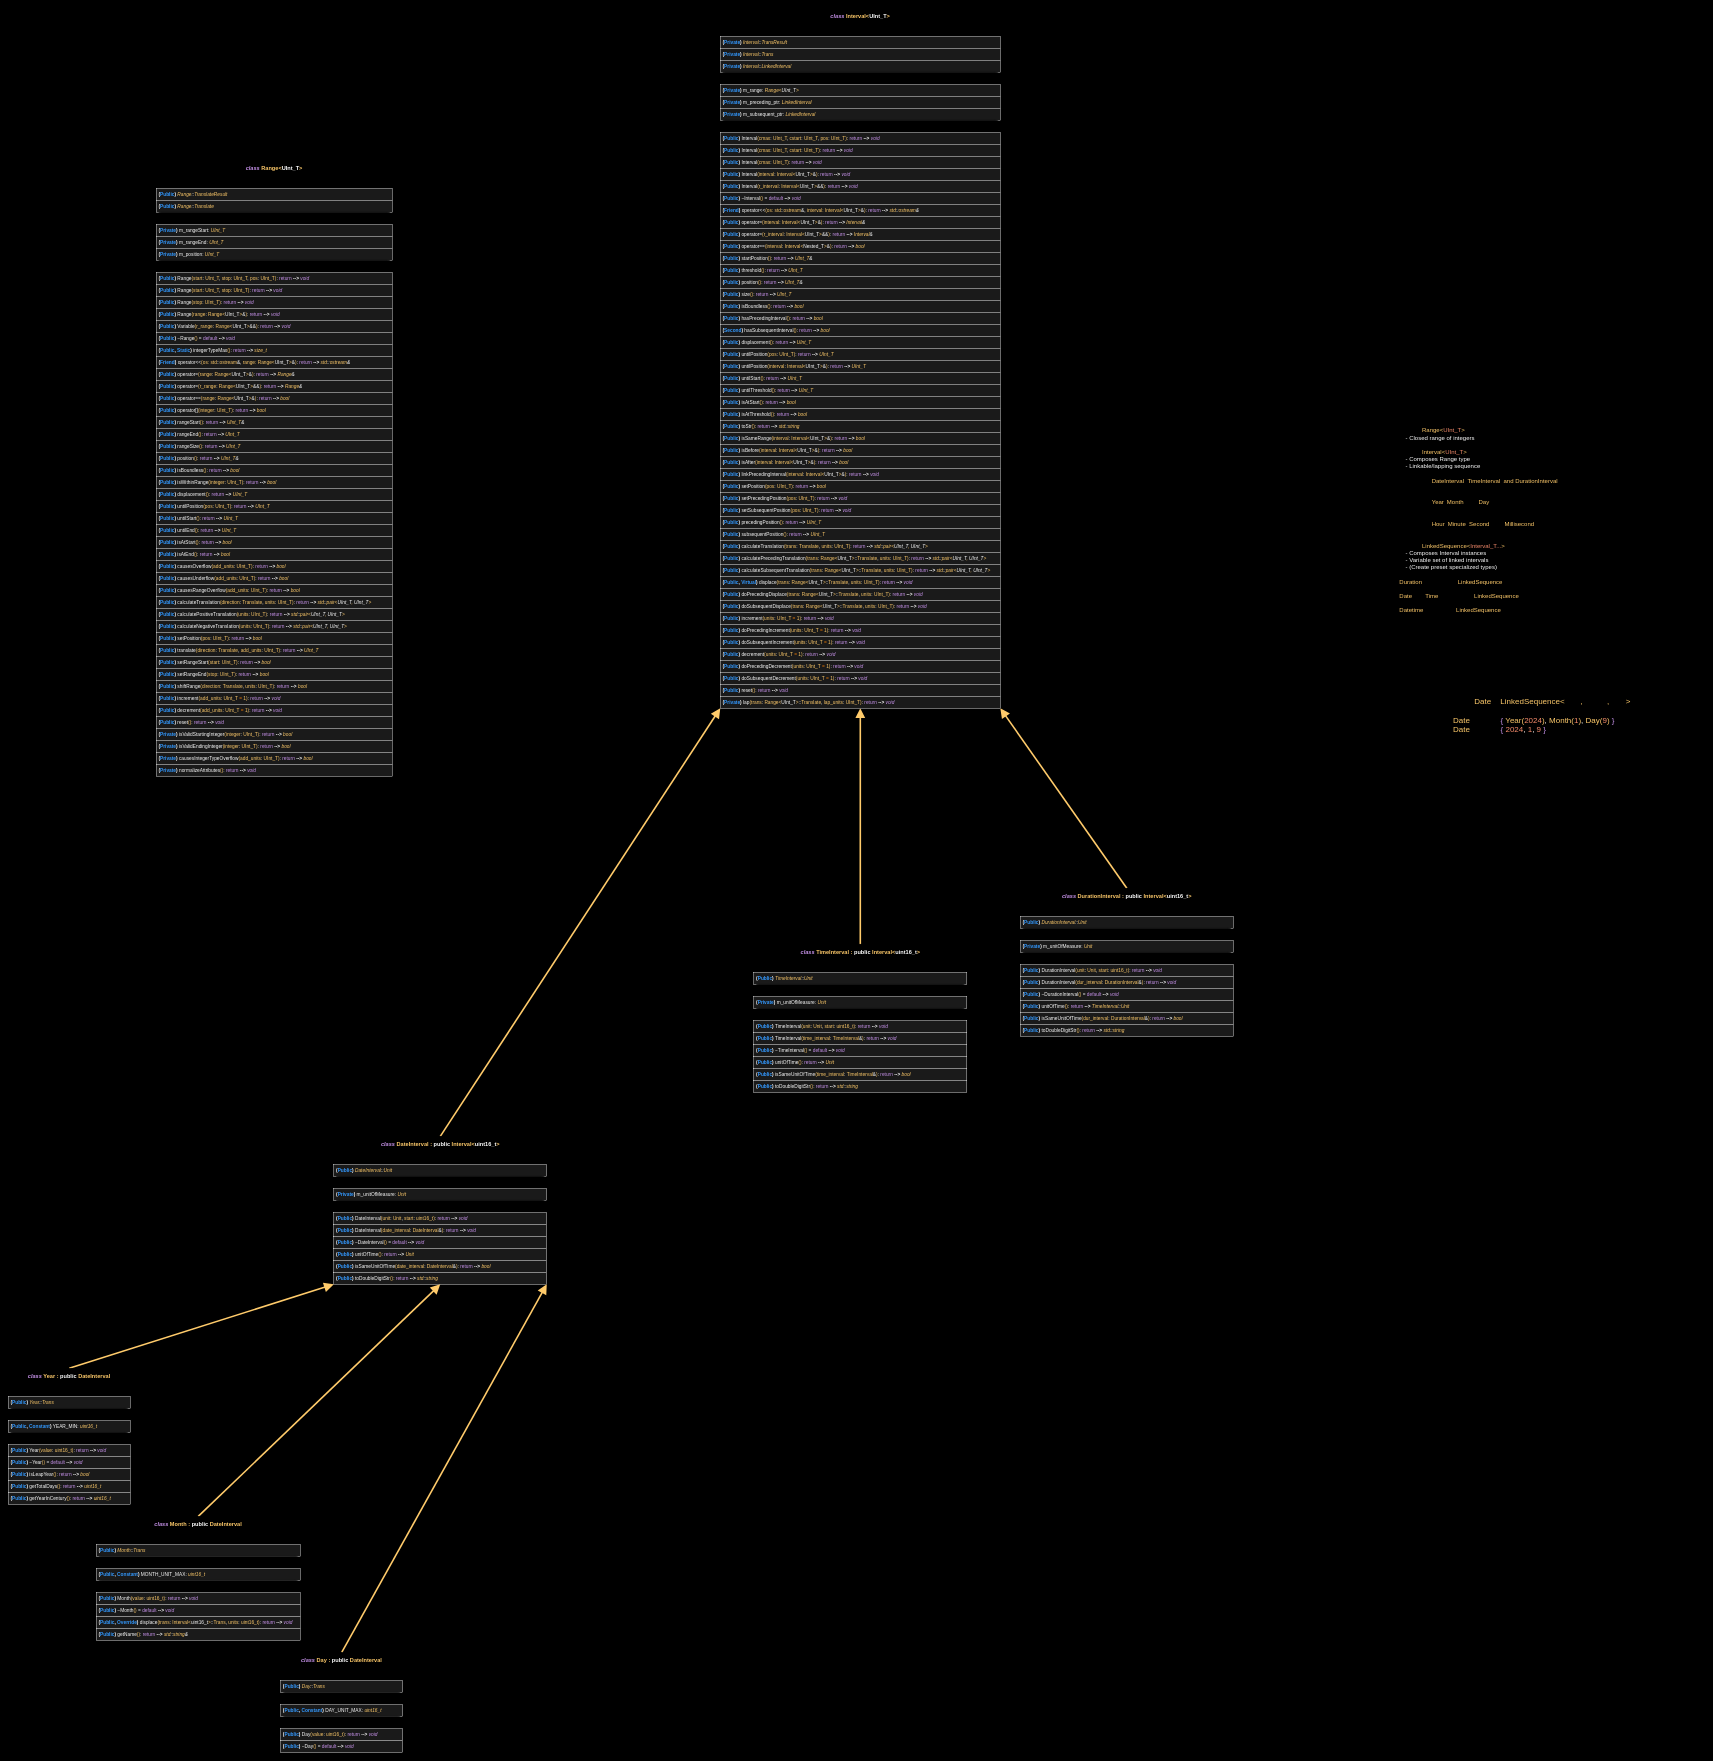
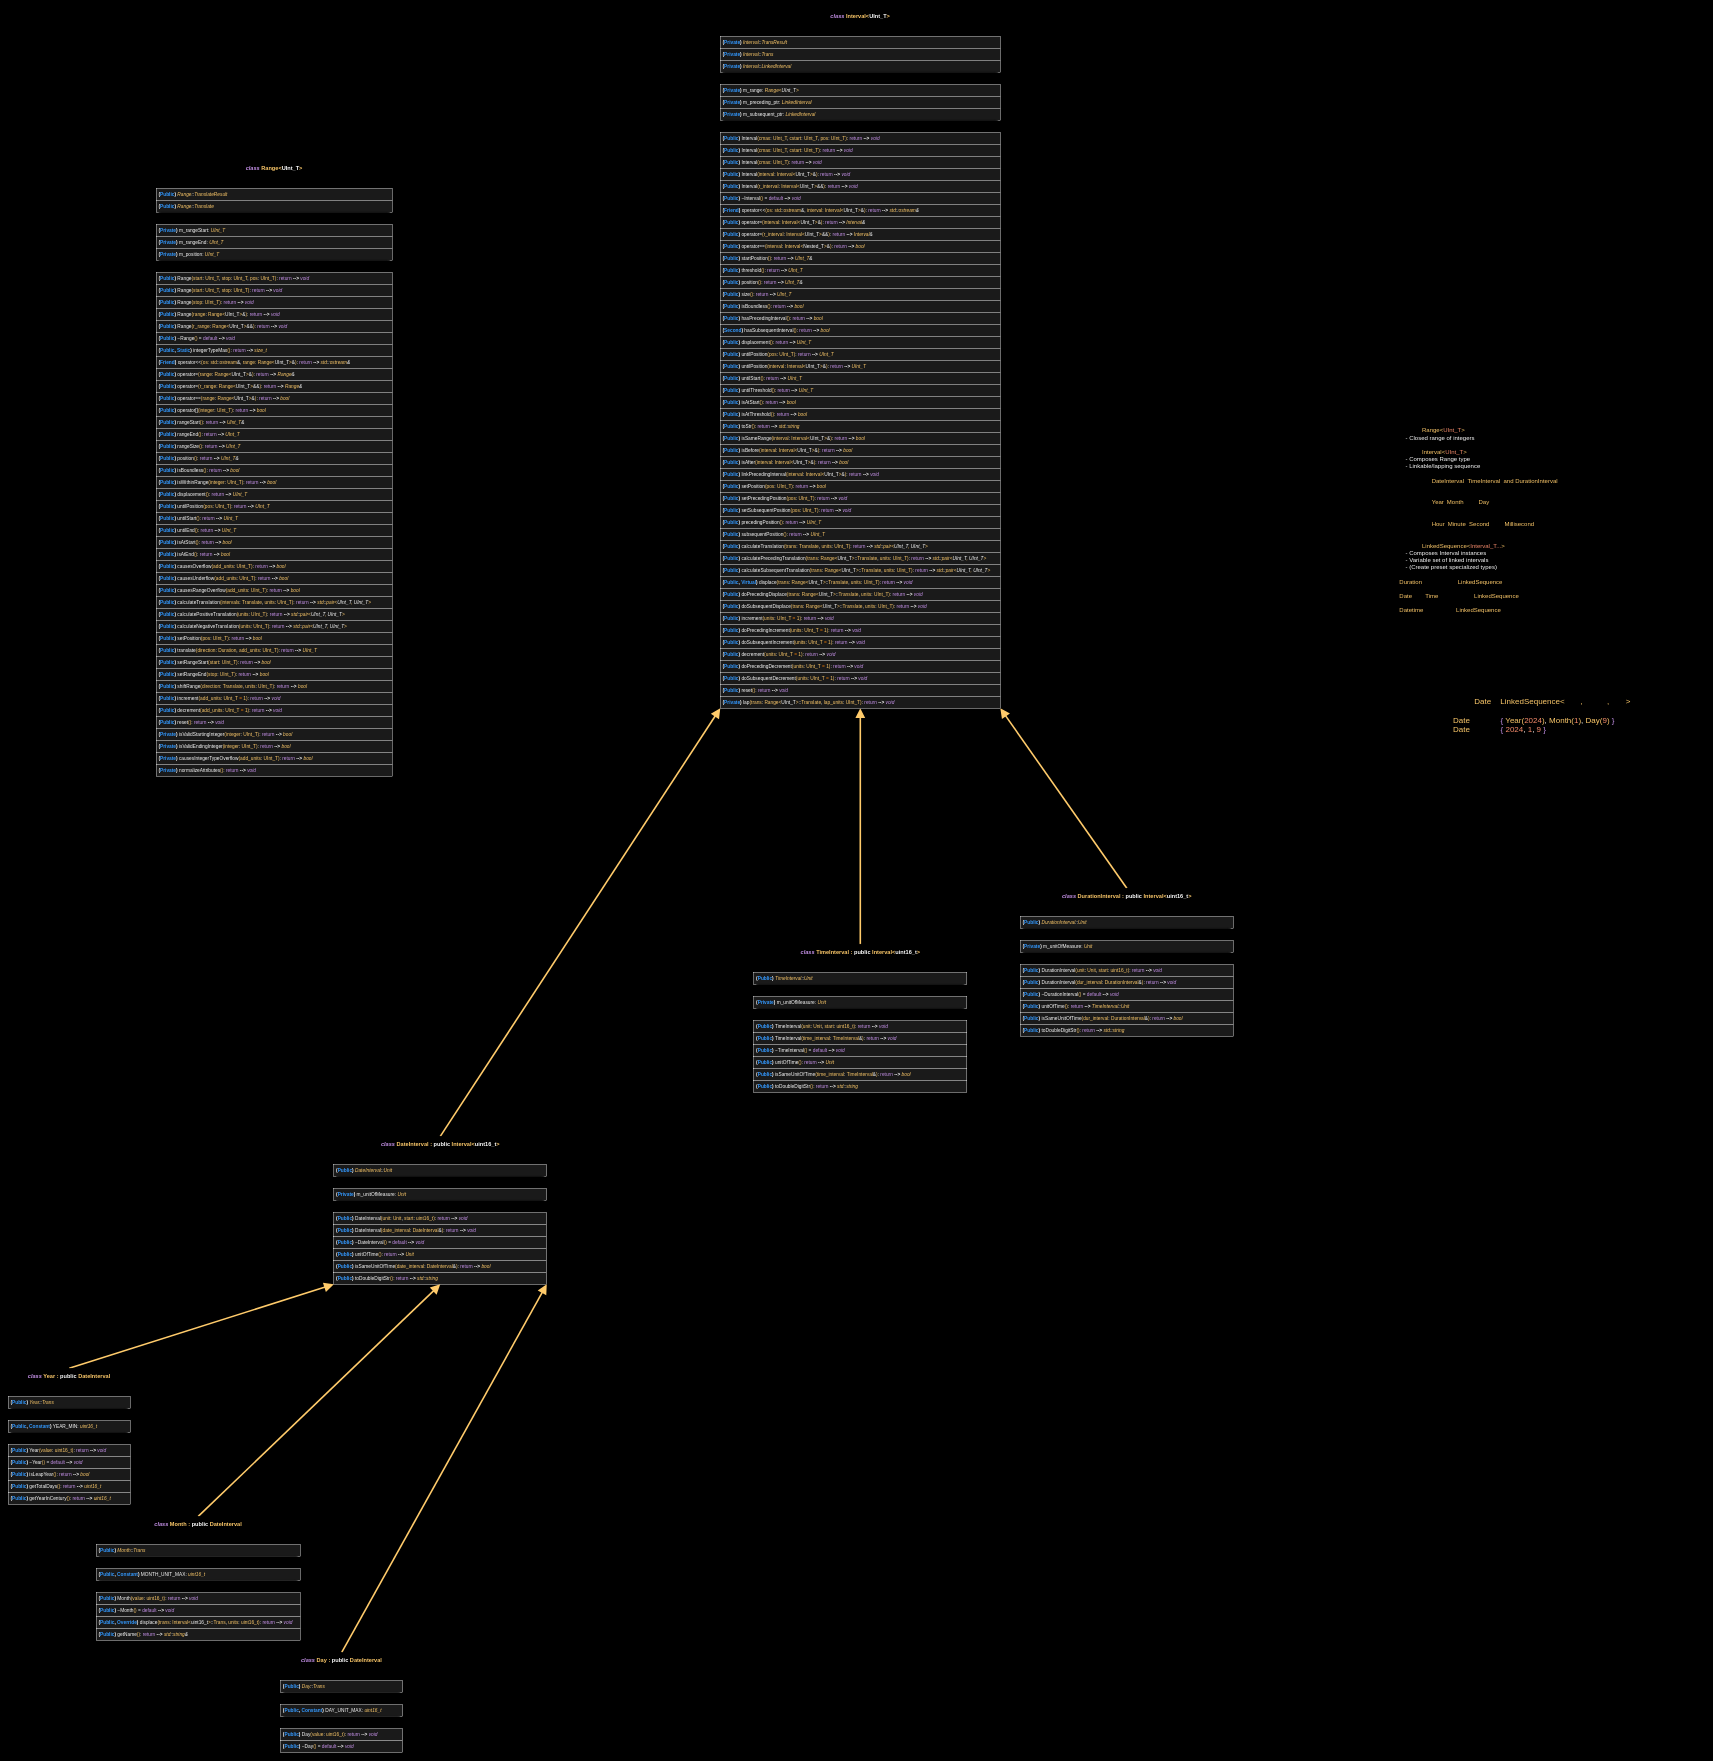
- <mxCell id="15" value="&lt;b&gt;&lt;font color=&quot;#ffffff&quot;&gt;(&lt;/font&gt;&lt;/b&gt;&lt;font color=&quot;#3399ff&quot;&gt;&lt;b&gt;Public&lt;/b&gt;&lt;/font&gt;&lt;b&gt;&lt;font color=&quot;#ffffff&quot;&gt;)&lt;/font&gt;&lt;/b&gt; &lt;font color=&quot;#ffffff&quot;&gt;Variable&lt;/font&gt;&lt;font color=&quot;#ffcb6b&quot;&gt;(r_range&lt;/font&gt;&lt;font color=&quot;#ffffff&quot;&gt;:&lt;/font&gt;&lt;font color=&quot;#ffcb6b&quot;&gt; Range&amp;lt;&lt;/font&gt;&lt;span style=&quot;color: rgb(255, 255, 255);&quot;&gt;UInt_T&lt;/span&gt;&lt;font color=&quot;#ffcb6b&quot;&gt;&amp;gt;&lt;/font&gt;&lt;font color=&quot;#ffffff&quot;&gt;&amp;amp;&amp;amp;&lt;/font&gt;&lt;font color=&quot;#ffcb6b&quot;&gt;)&lt;/font&gt;&lt;font color=&quot;#ffffff&quot;&gt;:&lt;/font&gt; &lt;font color=&quot;#c792ea&quot;&gt;return&lt;/font&gt; &lt;b&gt;&lt;font color=&quot;#ffffff&quot;&gt;--&amp;gt;&lt;/font&gt;&lt;/b&gt;&amp;nbsp;&lt;i style=&quot;&quot;&gt;&lt;font color=&quot;#c792ea&quot;&gt;void&lt;/font&gt;&lt;font color=&quot;#ffcb6b&quot;&gt;&amp;nbsp;&lt;/font&gt;&lt;/i&gt;" style="text;strokeColor=#FFFFFF;fillColor=#1A1A1A;align=left;verticalAlign=middle;spacingLeft=4;spacingRight=4;overflow=hidden;points=[[0,0.5],[1,0.5]];portConstraint=eastwest;rotatable=0;whiteSpace=wrap;html=1;fontColor=#333333;" parent="10" vertex="1"><mxGeometry y="150" width="590" height="30" as="geometry" /></mxCell>
+ <mxCell id="15" value="&lt;b&gt;&lt;font color=&quot;#ffffff&quot;&gt;(&lt;/font&gt;&lt;/b&gt;&lt;font color=&quot;#3399ff&quot;&gt;&lt;b&gt;Public&lt;/b&gt;&lt;/font&gt;&lt;b&gt;&lt;font color=&quot;#ffffff&quot;&gt;)&lt;/font&gt;&lt;/b&gt; &lt;font color=&quot;#ffffff&quot;&gt;Range&lt;/font&gt;&lt;font color=&quot;#ffcb6b&quot;&gt;(r_range&lt;/font&gt;&lt;font color=&quot;#ffffff&quot;&gt;:&lt;/font&gt;&lt;font color=&quot;#ffcb6b&quot;&gt; Range&amp;lt;&lt;/font&gt;&lt;span style=&quot;color: rgb(255, 255, 255);&quot;&gt;UInt_T&lt;/span&gt;&lt;font color=&quot;#ffcb6b&quot;&gt;&amp;gt;&lt;/font&gt;&lt;font color=&quot;#ffffff&quot;&gt;&amp;amp;&amp;amp;&lt;/font&gt;&lt;font color=&quot;#ffcb6b&quot;&gt;)&lt;/font&gt;&lt;font color=&quot;#ffffff&quot;&gt;:&lt;/font&gt; &lt;font color=&quot;#c792ea&quot;&gt;return&lt;/font&gt; &lt;b&gt;&lt;font color=&quot;#ffffff&quot;&gt;--&amp;gt;&lt;/font&gt;&lt;/b&gt;&amp;nbsp;&lt;i style=&quot;&quot;&gt;&lt;font color=&quot;#c792ea&quot;&gt;void&lt;/font&gt;&lt;font color=&quot;#ffcb6b&quot;&gt;&amp;nbsp;&lt;/font&gt;&lt;/i&gt;" style="text;strokeColor=#FFFFFF;fillColor=#1A1A1A;align=left;verticalAlign=middle;spacingLeft=4;spacingRight=4;overflow=hidden;points=[[0,0.5],[1,0.5]];portConstraint=eastwest;rotatable=0;whiteSpace=wrap;html=1;fontColor=#333333;" parent="10" vertex="1"><mxGeometry y="150" width="590" height="30" as="geometry" /></mxCell>
- <mxCell id="38" value="&lt;b&gt;&lt;font color=&quot;#ffffff&quot;&gt;(&lt;/font&gt;&lt;/b&gt;&lt;font color=&quot;#3399ff&quot;&gt;&lt;b&gt;Public&lt;/b&gt;&lt;/font&gt;&lt;b&gt;&lt;font color=&quot;#ffffff&quot;&gt;)&lt;/font&gt;&lt;/b&gt; &lt;font color=&quot;#ffffff&quot;&gt;calculateTranslation&lt;/font&gt;&lt;font color=&quot;#ffcb6b&quot;&gt;(&lt;/font&gt;&lt;font color=&quot;#ffcb6b&quot;&gt;direction&lt;/font&gt;&lt;font color=&quot;#ffffff&quot;&gt;:&lt;/font&gt;&lt;font color=&quot;#ffcb6b&quot;&gt;&amp;nbsp;&lt;/font&gt;&lt;span style=&quot;color: rgb(255, 203, 107);&quot;&gt;Translate&lt;/span&gt;&lt;span style=&quot;color: rgb(255, 255, 255);&quot;&gt;,&amp;nbsp;&lt;/span&gt;&lt;font color=&quot;#ffcb6b&quot;&gt;units&lt;/font&gt;&lt;font color=&quot;#ffffff&quot;&gt;:&lt;/font&gt;&lt;font color=&quot;#ffcb6b&quot;&gt;&amp;nbsp;&lt;/font&gt;&lt;span style=&quot;color: rgb(255, 203, 107);&quot;&gt;UInt_T&lt;/span&gt;&lt;font color=&quot;#ffcb6b&quot;&gt;)&lt;/font&gt;&lt;font color=&quot;#ffffff&quot;&gt;:&lt;/font&gt; &lt;font color=&quot;#c792ea&quot;&gt;return&lt;/font&gt; &lt;b&gt;&lt;font color=&quot;#ffffff&quot;&gt;--&amp;gt;&lt;/font&gt;&lt;/b&gt;&amp;nbsp;&lt;i style=&quot;&quot;&gt;&lt;font color=&quot;#ffcb6b&quot;&gt;std&lt;/font&gt;&lt;font color=&quot;#ffffff&quot;&gt;::&lt;/font&gt;&lt;font color=&quot;#ffcb6b&quot;&gt;pair&amp;lt;&lt;/font&gt;&lt;font color=&quot;#ffffff&quot;&gt;UInt_T&lt;/font&gt;&lt;font color=&quot;#ffcb6b&quot;&gt;, &lt;/font&gt;&lt;font color=&quot;#ffffff&quot;&gt;UInt_T&lt;/font&gt;&lt;font color=&quot;#ffcb6b&quot;&gt;&amp;gt;&amp;nbsp;&lt;/font&gt;&lt;/i&gt;" style="text;strokeColor=#FFFFFF;fillColor=#1A1A1A;align=left;verticalAlign=middle;spacingLeft=4;spacingRight=4;overflow=hidden;points=[[0,0.5],[1,0.5]];portConstraint=eastwest;rotatable=0;whiteSpace=wrap;html=1;fontColor=#333333;" parent="10" vertex="1"><mxGeometry y="840" width="590" height="30" as="geometry" /></mxCell>
+ <mxCell id="38" value="&lt;b&gt;&lt;font color=&quot;#ffffff&quot;&gt;(&lt;/font&gt;&lt;/b&gt;&lt;font color=&quot;#3399ff&quot;&gt;&lt;b&gt;Public&lt;/b&gt;&lt;/font&gt;&lt;b&gt;&lt;font color=&quot;#ffffff&quot;&gt;)&lt;/font&gt;&lt;/b&gt; &lt;font color=&quot;#ffffff&quot;&gt;calculateTranslation&lt;/font&gt;&lt;font color=&quot;#ffcb6b&quot;&gt;(&lt;/font&gt;&lt;font color=&quot;#ffcb6b&quot;&gt;intervals&lt;/font&gt;&lt;font color=&quot;#ffffff&quot;&gt;:&lt;/font&gt;&lt;font color=&quot;#ffcb6b&quot;&gt;&amp;nbsp;&lt;/font&gt;&lt;span style=&quot;color: rgb(255, 203, 107);&quot;&gt;Translate&lt;/span&gt;&lt;span style=&quot;color: rgb(255, 255, 255);&quot;&gt;,&amp;nbsp;&lt;/span&gt;&lt;font color=&quot;#ffcb6b&quot;&gt;units&lt;/font&gt;&lt;font color=&quot;#ffffff&quot;&gt;:&lt;/font&gt;&lt;font color=&quot;#ffcb6b&quot;&gt;&amp;nbsp;&lt;/font&gt;&lt;span style=&quot;color: rgb(255, 203, 107);&quot;&gt;UInt_T&lt;/span&gt;&lt;font color=&quot;#ffcb6b&quot;&gt;)&lt;/font&gt;&lt;font color=&quot;#ffffff&quot;&gt;:&lt;/font&gt; &lt;font color=&quot;#c792ea&quot;&gt;return&lt;/font&gt; &lt;b&gt;&lt;font color=&quot;#ffffff&quot;&gt;--&amp;gt;&lt;/font&gt;&lt;/b&gt;&amp;nbsp;&lt;i style=&quot;&quot;&gt;&lt;font color=&quot;#ffcb6b&quot;&gt;std&lt;/font&gt;&lt;font color=&quot;#ffffff&quot;&gt;::&lt;/font&gt;&lt;font color=&quot;#ffcb6b&quot;&gt;pair&amp;lt;&lt;/font&gt;&lt;font color=&quot;#ffffff&quot;&gt;UInt_T&lt;/font&gt;&lt;font color=&quot;#ffcb6b&quot;&gt;, &lt;/font&gt;&lt;font color=&quot;#ffffff&quot;&gt;UInt_T&lt;/font&gt;&lt;font color=&quot;#ffcb6b&quot;&gt;&amp;gt;&amp;nbsp;&lt;/font&gt;&lt;/i&gt;" style="text;strokeColor=#FFFFFF;fillColor=#1A1A1A;align=left;verticalAlign=middle;spacingLeft=4;spacingRight=4;overflow=hidden;points=[[0,0.5],[1,0.5]];portConstraint=eastwest;rotatable=0;whiteSpace=wrap;html=1;fontColor=#333333;" parent="10" vertex="1"><mxGeometry y="840" width="590" height="30" as="geometry" /></mxCell>
- <mxCell id="42" value="&lt;b&gt;&lt;font color=&quot;#ffffff&quot;&gt;(&lt;/font&gt;&lt;/b&gt;&lt;font color=&quot;#3399ff&quot;&gt;&lt;b&gt;Public&lt;/b&gt;&lt;/font&gt;&lt;b&gt;&lt;font color=&quot;#ffffff&quot;&gt;)&lt;/font&gt;&lt;/b&gt; &lt;font color=&quot;#ffffff&quot;&gt;translate&lt;/font&gt;&lt;font color=&quot;#ffcb6b&quot;&gt;(&lt;/font&gt;&lt;font color=&quot;#ffcb6b&quot;&gt;direction&lt;/font&gt;&lt;font color=&quot;#ffffff&quot;&gt;:&lt;/font&gt;&lt;font color=&quot;#ffcb6b&quot;&gt;&amp;nbsp;&lt;/font&gt;&lt;span style=&quot;color: rgb(255, 203, 107);&quot;&gt;Translate&lt;/span&gt;&lt;span style=&quot;color: rgb(255, 255, 255);&quot;&gt;,&amp;nbsp;&lt;/span&gt;&lt;font color=&quot;#ffcb6b&quot;&gt;add_units&lt;/font&gt;&lt;font color=&quot;#ffffff&quot;&gt;:&lt;/font&gt;&lt;font color=&quot;#ffcb6b&quot;&gt;&amp;nbsp;&lt;/font&gt;&lt;span style=&quot;color: rgb(255, 203, 107);&quot;&gt;UInt_T&lt;/span&gt;&lt;font color=&quot;#ffcb6b&quot;&gt;)&lt;/font&gt;&lt;font color=&quot;#ffffff&quot;&gt;:&lt;/font&gt; &lt;font color=&quot;#c792ea&quot;&gt;return&lt;/font&gt; &lt;b&gt;&lt;font color=&quot;#ffffff&quot;&gt;--&amp;gt;&lt;/font&gt;&lt;/b&gt;&amp;nbsp;&lt;i&gt;&lt;font color=&quot;#ffcb6b&quot;&gt;UInt_T&amp;nbsp;&lt;/font&gt;&lt;/i&gt;" style="text;strokeColor=#FFFFFF;fillColor=#1A1A1A;align=left;verticalAlign=middle;spacingLeft=4;spacingRight=4;overflow=hidden;points=[[0,0.5],[1,0.5]];portConstraint=eastwest;rotatable=0;whiteSpace=wrap;html=1;fontColor=#333333;" parent="10" vertex="1"><mxGeometry y="960" width="590" height="30" as="geometry" /></mxCell>
+ <mxCell id="42" value="&lt;b&gt;&lt;font color=&quot;#ffffff&quot;&gt;(&lt;/font&gt;&lt;/b&gt;&lt;font color=&quot;#3399ff&quot;&gt;&lt;b&gt;Public&lt;/b&gt;&lt;/font&gt;&lt;b&gt;&lt;font color=&quot;#ffffff&quot;&gt;)&lt;/font&gt;&lt;/b&gt; &lt;font color=&quot;#ffffff&quot;&gt;translate&lt;/font&gt;&lt;font color=&quot;#ffcb6b&quot;&gt;(&lt;/font&gt;&lt;font color=&quot;#ffcb6b&quot;&gt;direction&lt;/font&gt;&lt;font color=&quot;#ffffff&quot;&gt;:&lt;/font&gt;&lt;font color=&quot;#ffcb6b&quot;&gt;&amp;nbsp;&lt;/font&gt;&lt;span style=&quot;color: rgb(255, 203, 107);&quot;&gt;Duration&lt;/span&gt;&lt;span style=&quot;color: rgb(255, 255, 255);&quot;&gt;,&amp;nbsp;&lt;/span&gt;&lt;font color=&quot;#ffcb6b&quot;&gt;add_units&lt;/font&gt;&lt;font color=&quot;#ffffff&quot;&gt;:&lt;/font&gt;&lt;font color=&quot;#ffcb6b&quot;&gt;&amp;nbsp;&lt;/font&gt;&lt;span style=&quot;color: rgb(255, 203, 107);&quot;&gt;UInt_T&lt;/span&gt;&lt;font color=&quot;#ffcb6b&quot;&gt;)&lt;/font&gt;&lt;font color=&quot;#ffffff&quot;&gt;:&lt;/font&gt; &lt;font color=&quot;#c792ea&quot;&gt;return&lt;/font&gt; &lt;b&gt;&lt;font color=&quot;#ffffff&quot;&gt;--&amp;gt;&lt;/font&gt;&lt;/b&gt;&amp;nbsp;&lt;i&gt;&lt;font color=&quot;#ffcb6b&quot;&gt;UInt_T&amp;nbsp;&lt;/font&gt;&lt;/i&gt;" style="text;strokeColor=#FFFFFF;fillColor=#1A1A1A;align=left;verticalAlign=middle;spacingLeft=4;spacingRight=4;overflow=hidden;points=[[0,0.5],[1,0.5]];portConstraint=eastwest;rotatable=0;whiteSpace=wrap;html=1;fontColor=#333333;" parent="10" vertex="1"><mxGeometry y="960" width="590" height="30" as="geometry" /></mxCell>
